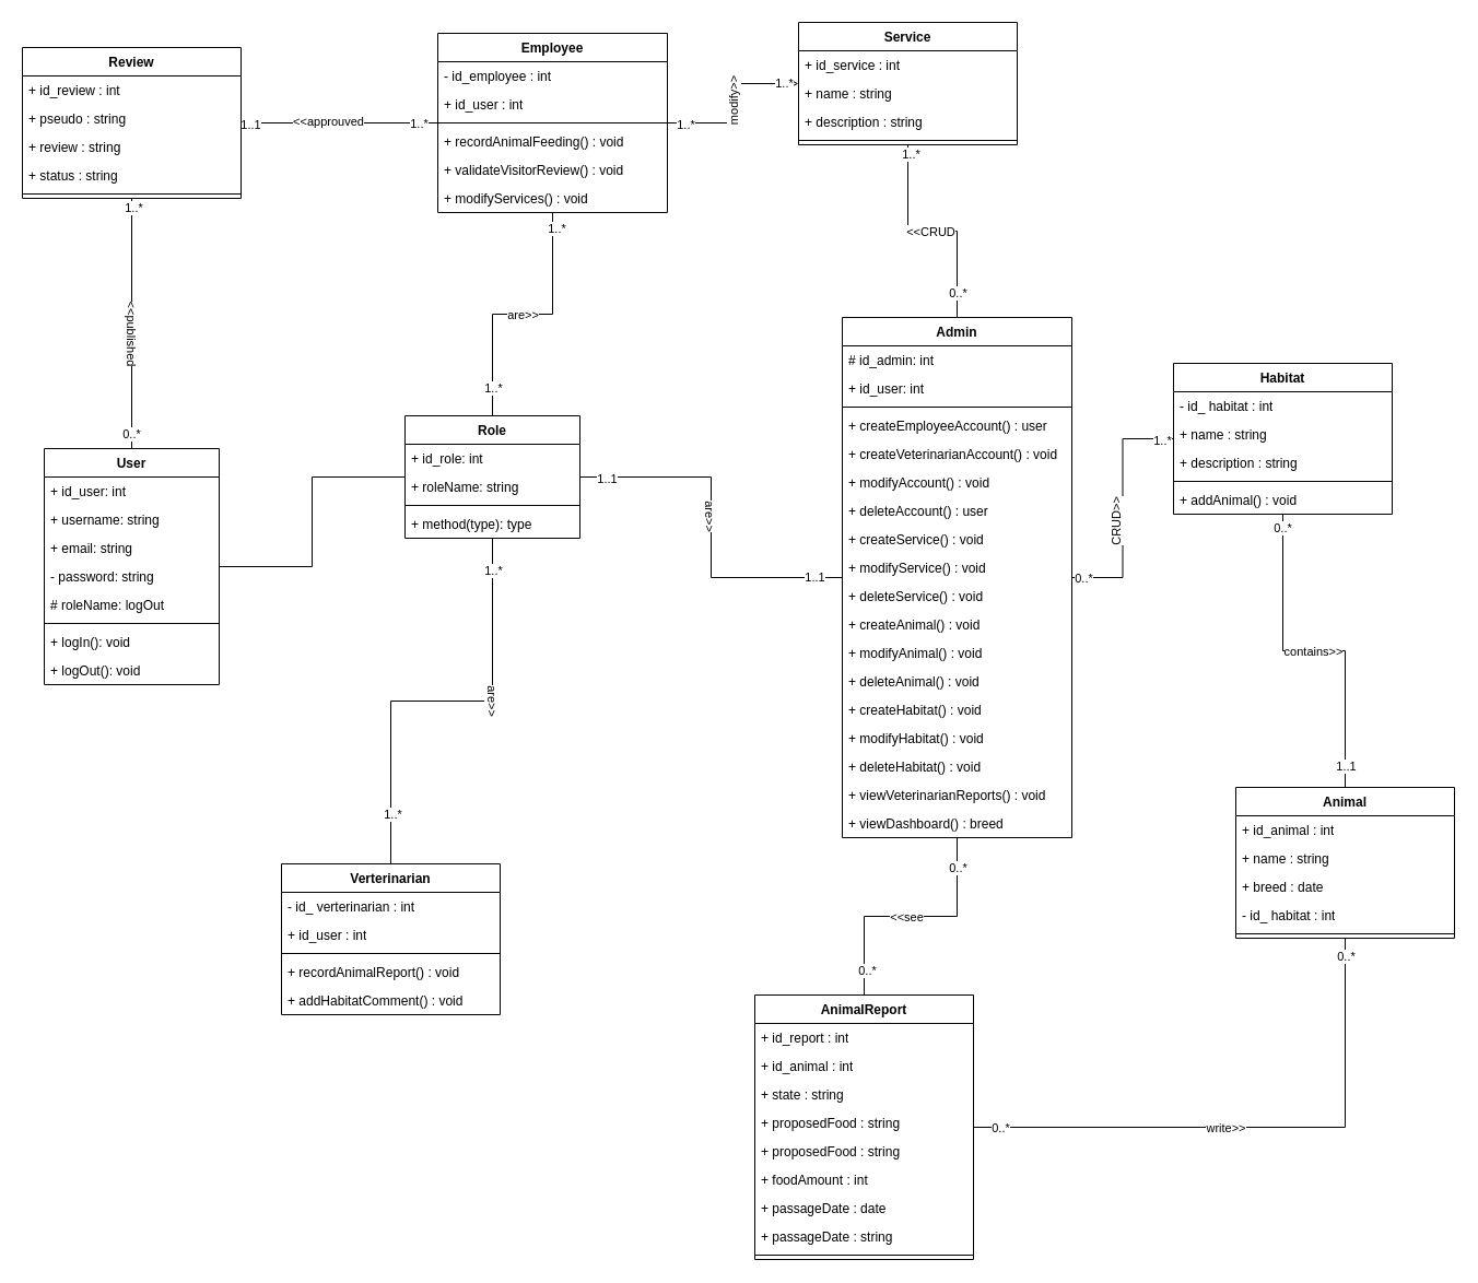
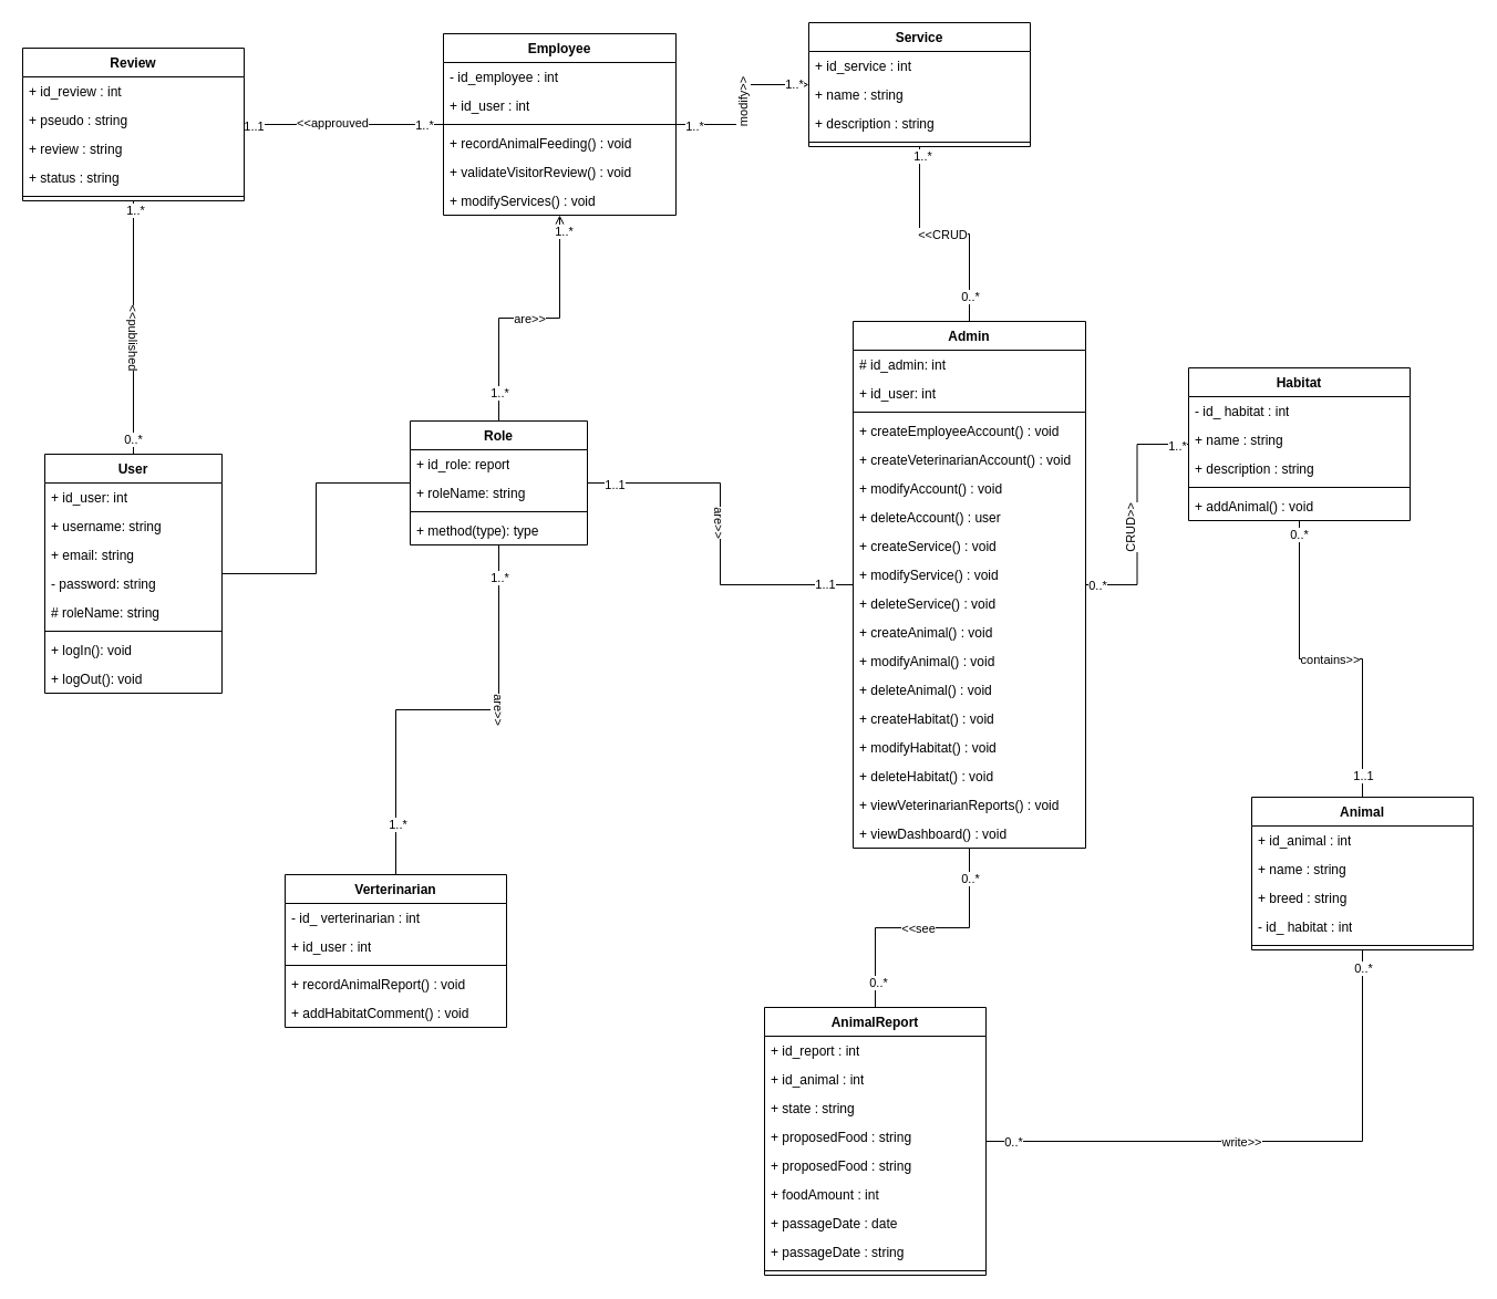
- <mxCell id="10" style="edgeStyle=orthogonalEdgeStyle;rounded=0;orthogonalLoop=1;jettySize=auto;html=1;endArrow=none;endFill=0;" parent="1" source="121" target="67" edge="1"><mxGeometry relative="1" as="geometry" /></mxCell>
+ <mxCell id="10" style="edgeStyle=orthogonalEdgeStyle;rounded=0;orthogonalLoop=1;jettySize=auto;html=1;endArrow=open;endFill=0;" parent="1" source="121" target="67" edge="1"><mxGeometry relative="1" as="geometry" /></mxCell>
- <mxCell id="44" value="+&amp;nbsp;createEmployeeAccount() : user" style="text;strokeColor=none;fillColor=none;align=left;verticalAlign=top;spacingLeft=4;spacingRight=4;overflow=hidden;rotatable=0;points=[[0,0.5],[1,0.5]];portConstraint=eastwest;whiteSpace=wrap;html=1;" parent="40" vertex="1"><mxGeometry y="86" width="210" height="26" as="geometry" /></mxCell>
+ <mxCell id="44" value="+&amp;nbsp;createEmployeeAccount() : void" style="text;strokeColor=none;fillColor=none;align=left;verticalAlign=top;spacingLeft=4;spacingRight=4;overflow=hidden;rotatable=0;points=[[0,0.5],[1,0.5]];portConstraint=eastwest;whiteSpace=wrap;html=1;" parent="40" vertex="1"><mxGeometry y="86" width="210" height="26" as="geometry" /></mxCell>
- <mxCell id="122" value="+ id_role: int" style="text;strokeColor=none;fillColor=none;align=left;verticalAlign=top;spacingLeft=4;spacingRight=4;overflow=hidden;rotatable=0;points=[[0,0.5],[1,0.5]];portConstraint=eastwest;whiteSpace=wrap;html=1;" parent="121" vertex="1"><mxGeometry y="26" width="160" height="26" as="geometry" /></mxCell>
+ <mxCell id="122" value="+ id_role: report" style="text;strokeColor=none;fillColor=none;align=left;verticalAlign=top;spacingLeft=4;spacingRight=4;overflow=hidden;rotatable=0;points=[[0,0.5],[1,0.5]];portConstraint=eastwest;whiteSpace=wrap;html=1;" parent="121" vertex="1"><mxGeometry y="26" width="160" height="26" as="geometry" /></mxCell>
- <mxCell id="24" value="# roleName: logOut" style="text;strokeColor=none;fillColor=none;align=left;verticalAlign=top;spacingLeft=4;spacingRight=4;overflow=hidden;rotatable=0;points=[[0,0.5],[1,0.5]];portConstraint=eastwest;whiteSpace=wrap;html=1;" parent="19" vertex="1"><mxGeometry y="130" width="160" height="26" as="geometry" /></mxCell>
+ <mxCell id="24" value="# roleName: string" style="text;strokeColor=none;fillColor=none;align=left;verticalAlign=top;spacingLeft=4;spacingRight=4;overflow=hidden;rotatable=0;points=[[0,0.5],[1,0.5]];portConstraint=eastwest;whiteSpace=wrap;html=1;" parent="19" vertex="1"><mxGeometry y="130" width="160" height="26" as="geometry" /></mxCell>
- <mxCell id="58" value="+&amp;nbsp;viewDashboard() : breed " style="text;strokeColor=none;fillColor=none;align=left;verticalAlign=top;spacingLeft=4;spacingRight=4;overflow=hidden;rotatable=0;points=[[0,0.5],[1,0.5]];portConstraint=eastwest;whiteSpace=wrap;html=1;" parent="40" vertex="1"><mxGeometry y="450" width="210" height="26" as="geometry" /></mxCell>
+ <mxCell id="58" value="+&amp;nbsp;viewDashboard() : void " style="text;strokeColor=none;fillColor=none;align=left;verticalAlign=top;spacingLeft=4;spacingRight=4;overflow=hidden;rotatable=0;points=[[0,0.5],[1,0.5]];portConstraint=eastwest;whiteSpace=wrap;html=1;" parent="40" vertex="1"><mxGeometry y="450" width="210" height="26" as="geometry" /></mxCell>
- <mxCell id="93" value="+ breed : date" style="text;strokeColor=none;fillColor=none;align=left;verticalAlign=top;spacingLeft=4;spacingRight=4;overflow=hidden;rotatable=0;points=[[0,0.5],[1,0.5]];portConstraint=eastwest;whiteSpace=wrap;html=1;" parent="90" vertex="1"><mxGeometry y="78" width="200" height="26" as="geometry" /></mxCell>
+ <mxCell id="93" value="+ breed : string" style="text;strokeColor=none;fillColor=none;align=left;verticalAlign=top;spacingLeft=4;spacingRight=4;overflow=hidden;rotatable=0;points=[[0,0.5],[1,0.5]];portConstraint=eastwest;whiteSpace=wrap;html=1;" parent="90" vertex="1"><mxGeometry y="78" width="200" height="26" as="geometry" /></mxCell>
